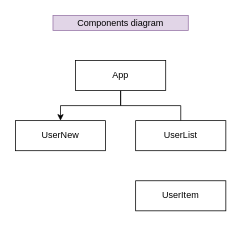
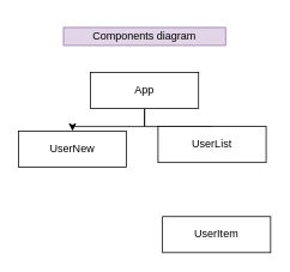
- <mxCell id="8" value="Components diagram" style="text;html=1;strokeColor=#9673a6;fillColor=#e1d5e7;align=center;verticalAlign=middle;whiteSpace=wrap;rounded=0;" vertex="1" parent="1"><mxGeometry x="70" y="20" width="180" height="20" as="geometry" /></mxCell>
+ <mxCell id="8" value="Components diagram" style="text;html=1;strokeColor=#9673a6;fillColor=#e1d5e7;align=center;verticalAlign=middle;whiteSpace=wrap;rounded=0;" vertex="1" parent="1"><mxGeometry x="70" y="30" width="180" height="20" as="geometry" /></mxCell>
- <mxCell id="5" value="UserNew" style="rounded=0;whiteSpace=wrap;html=1;" vertex="1" parent="1"><mxGeometry x="20" y="160" width="120" height="40" as="geometry" /></mxCell>
+ <mxCell id="5" value="UserNew" style="rounded=0;whiteSpace=wrap;html=1;" vertex="1" parent="1"><mxGeometry x="20" y="145" width="120" height="40" as="geometry" /></mxCell>
- <mxCell id="6" value="UserList" style="rounded=0;whiteSpace=wrap;html=1;" vertex="1" parent="1"><mxGeometry x="180" y="160" width="120" height="40" as="geometry" /></mxCell>
+ <mxCell id="6" value="UserList" style="rounded=0;whiteSpace=wrap;html=1;" vertex="1" parent="1"><mxGeometry x="175" y="140" width="120" height="40" as="geometry" /></mxCell>
